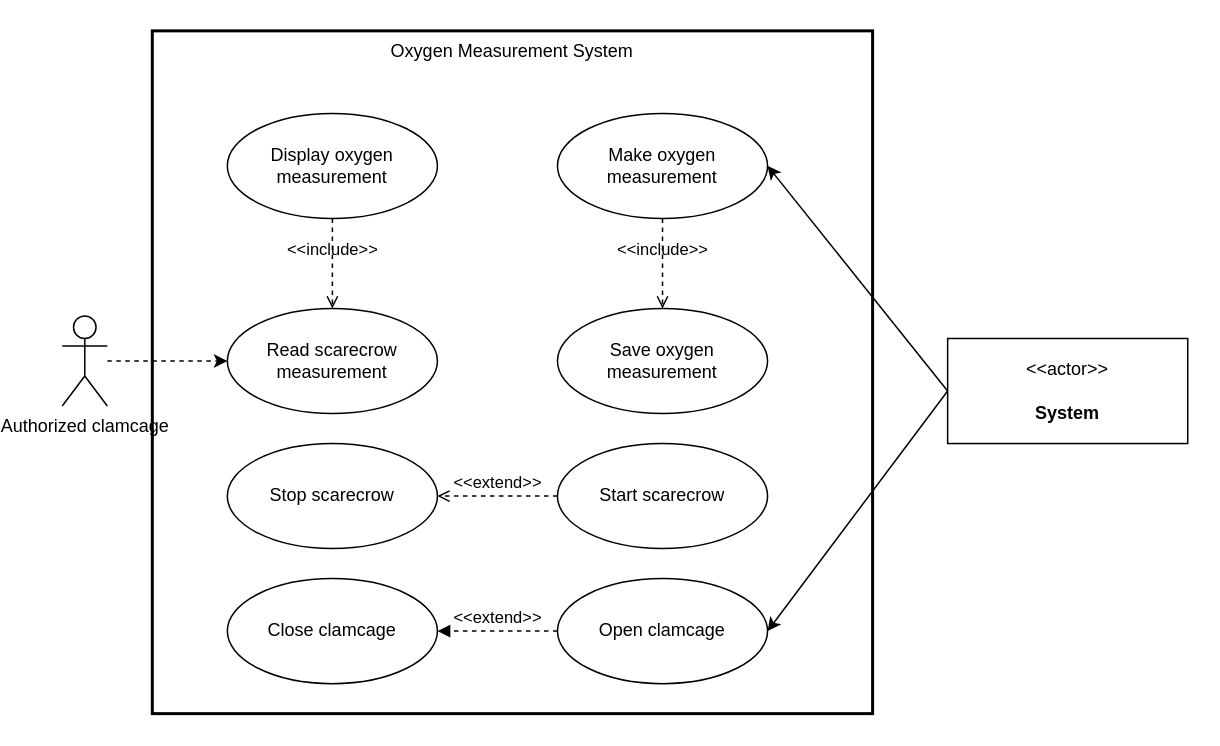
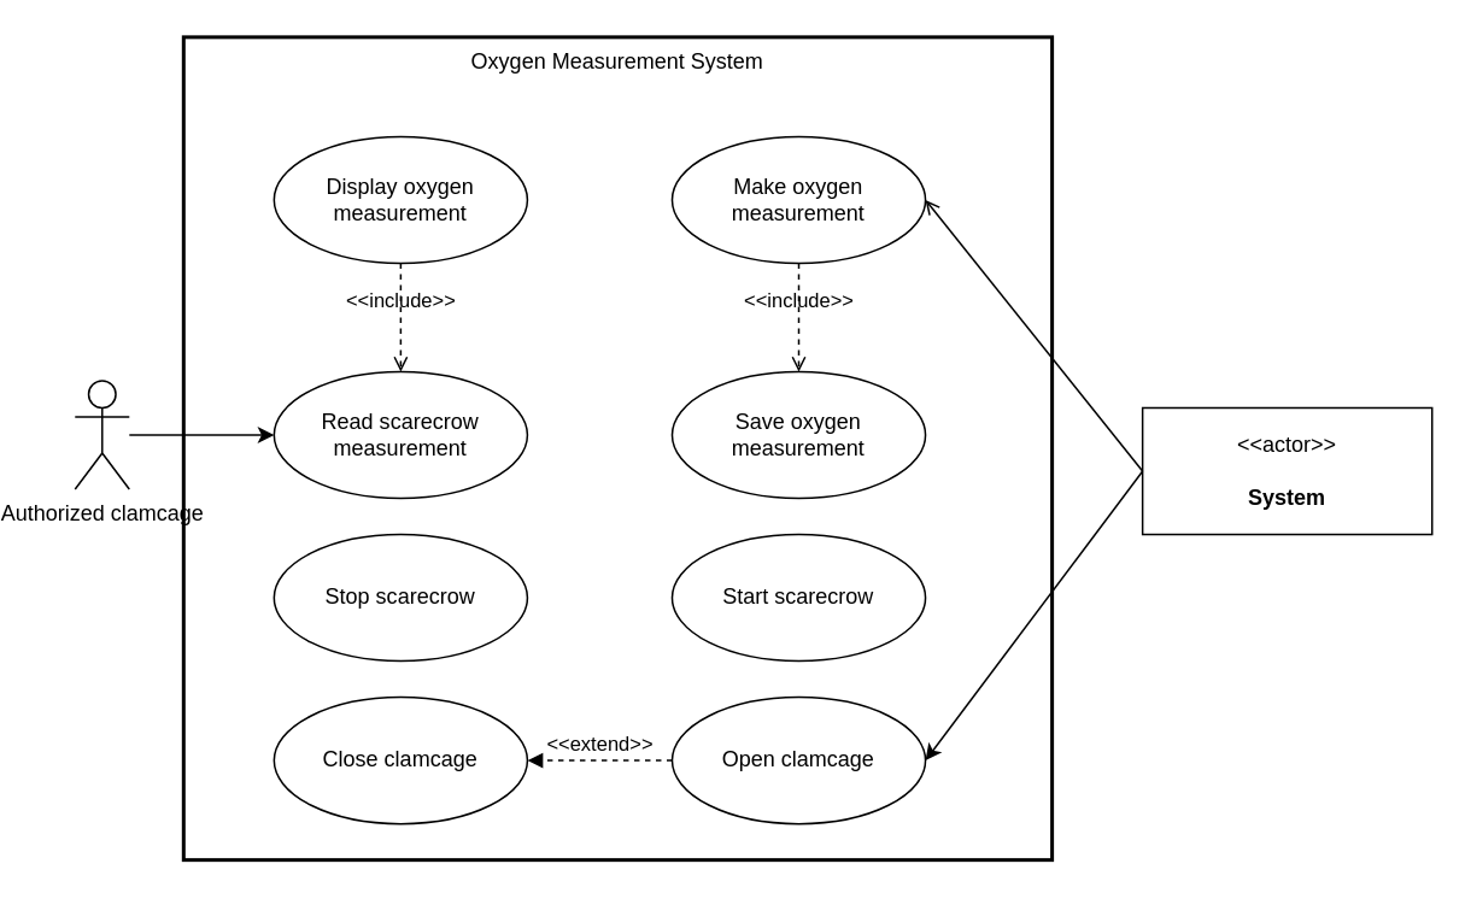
- <mxCell id="17" style="rounded=0;orthogonalLoop=1;jettySize=auto;html=1;entryX=1;entryY=0.5;entryDx=0;entryDy=0;exitX=0;exitY=0.5;exitDx=0;exitDy=0;" parent="1" source="13" target="3" edge="1"><mxGeometry relative="1" as="geometry"><mxPoint x="610" y="110" as="sourcePoint" /></mxGeometry></mxCell>
+ <mxCell id="17" style="rounded=0;orthogonalLoop=1;jettySize=auto;html=1;entryX=1;entryY=0.5;entryDx=0;entryDy=0;exitX=0;exitY=0.5;exitDx=0;exitDy=0;endArrow=open;" parent="1" source="13" target="3" edge="1"><mxGeometry relative="1" as="geometry"><mxPoint x="610" y="110" as="sourcePoint" /></mxGeometry></mxCell>
- <mxCell id="19" style="rounded=0;orthogonalLoop=1;jettySize=auto;html=1;entryX=0;entryY=0.5;entryDx=0;entryDy=0;dashed=1;" parent="1" source="2" target="4" edge="1"><mxGeometry relative="1" as="geometry" /></mxCell>
+ <mxCell id="19" style="rounded=0;orthogonalLoop=1;jettySize=auto;html=1;entryX=0;entryY=0.5;entryDx=0;entryDy=0;" parent="1" source="2" target="4" edge="1"><mxGeometry relative="1" as="geometry" /></mxCell>
- <mxCell id="10" value="&amp;lt;&amp;lt;extend&amp;gt;&amp;gt;" style="edgeStyle=none;html=1;endArrow=open;verticalAlign=bottom;dashed=1;labelBackgroundColor=none;rounded=0;exitX=0;exitY=0.5;exitDx=0;exitDy=0;entryX=1;entryY=0.5;entryDx=0;entryDy=0;" parent="1" source="5" target="9" edge="1"><mxGeometry width="160" relative="1" as="geometry"><mxPoint x="300" y="305" as="sourcePoint" /><mxPoint x="460" y="305" as="targetPoint" /></mxGeometry></mxCell>
